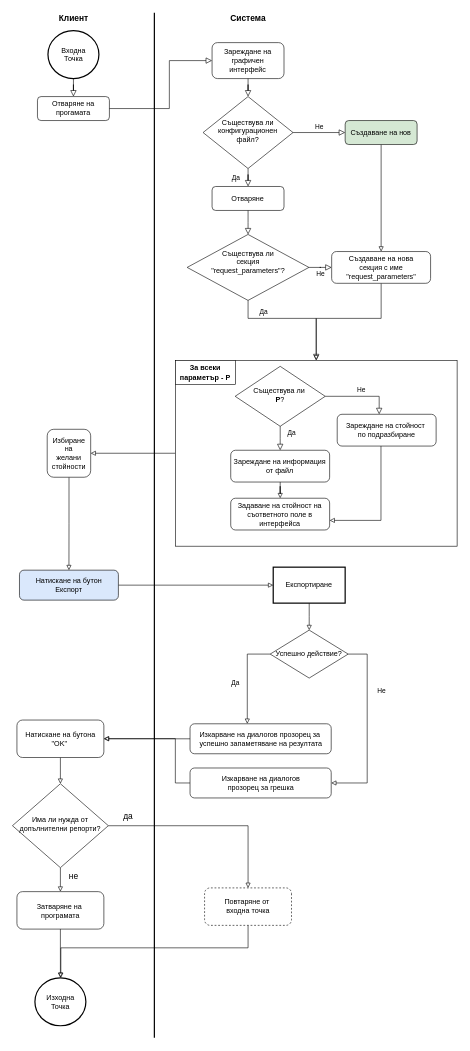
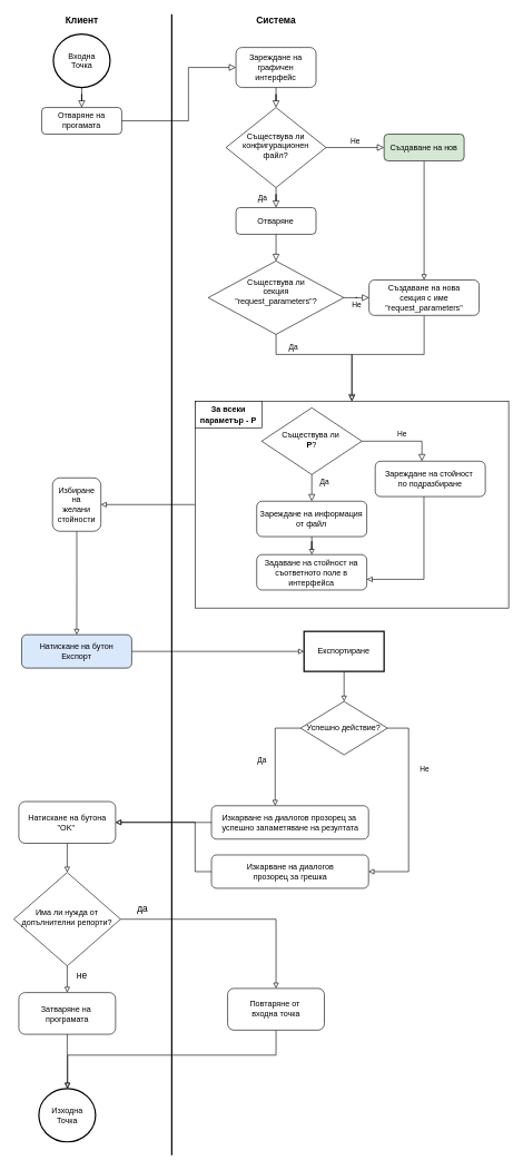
- <mxCell id="52" value="&lt;p class=&quot;MsoNormal&quot;&gt;Повтаряне от&amp;nbsp;&lt;br&gt;входна точка&lt;/p&gt;" style="rounded=1;whiteSpace=wrap;html=1;fontSize=12;glass=0;strokeWidth=1;shadow=0;direction=south;dashed=1;" vertex="1" parent="1"><mxGeometry x="340.75" y="1480" width="145" height="62.5" as="geometry" /></mxCell>
+ <mxCell id="52" value="&lt;p class=&quot;MsoNormal&quot;&gt;Повтаряне от&amp;nbsp;&lt;br&gt;входна точка&lt;/p&gt;" style="rounded=1;whiteSpace=wrap;html=1;fontSize=12;glass=0;strokeWidth=1;shadow=0;direction=south;" vertex="1" parent="1"><mxGeometry x="340.75" y="1480" width="145" height="62.5" as="geometry" /></mxCell>
